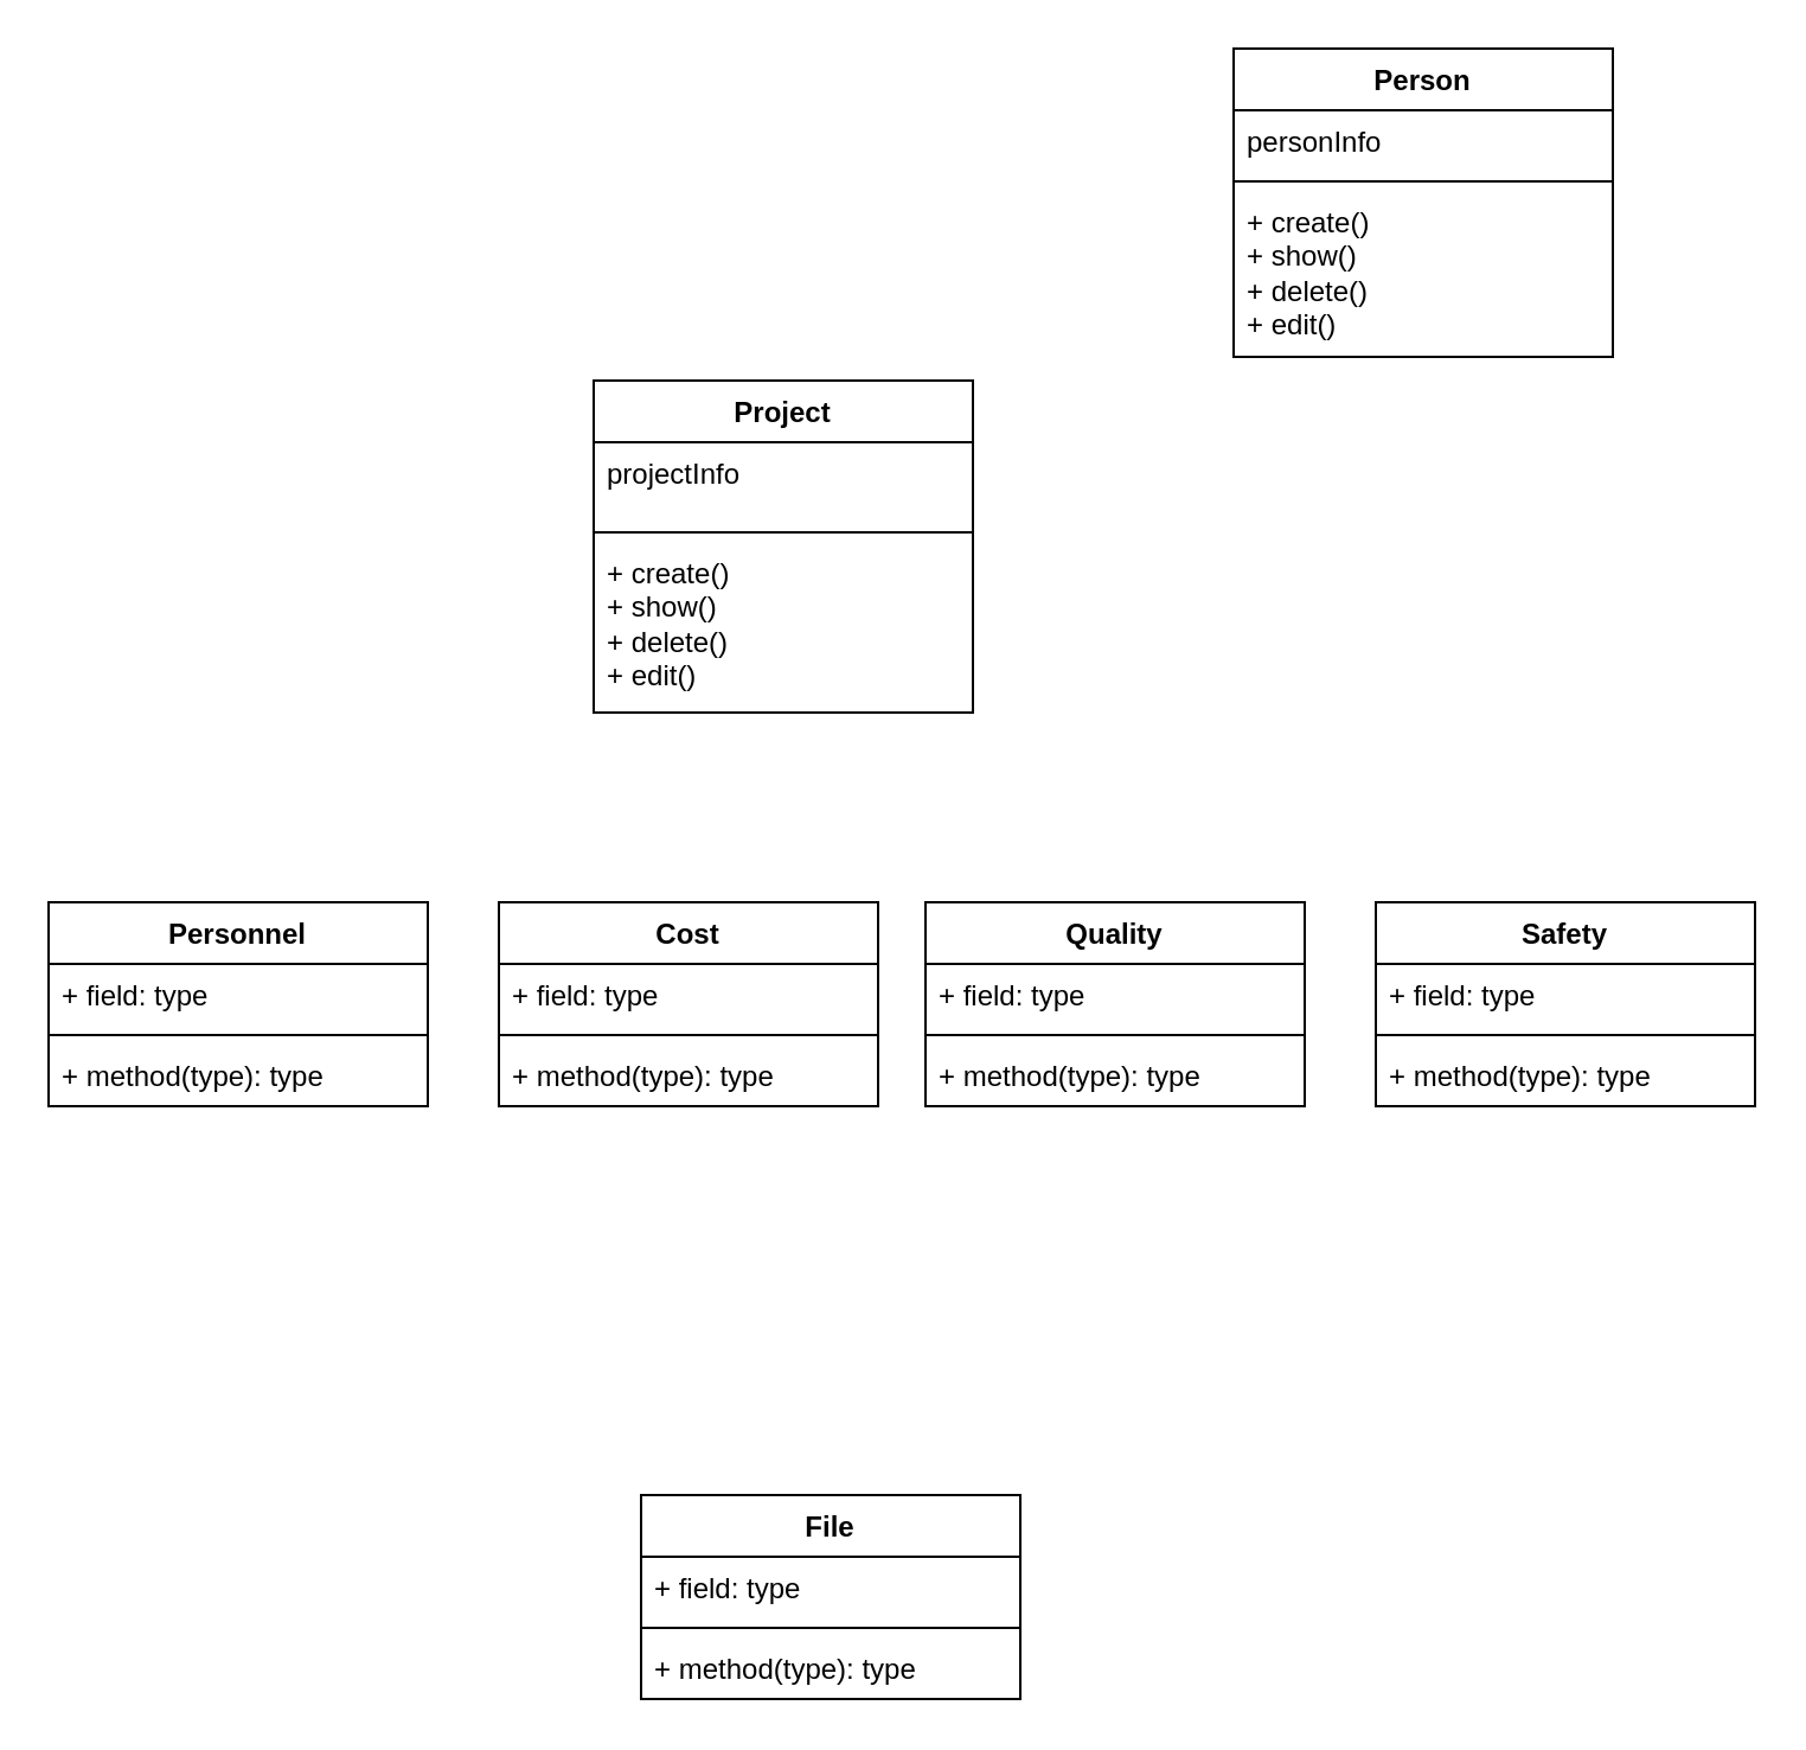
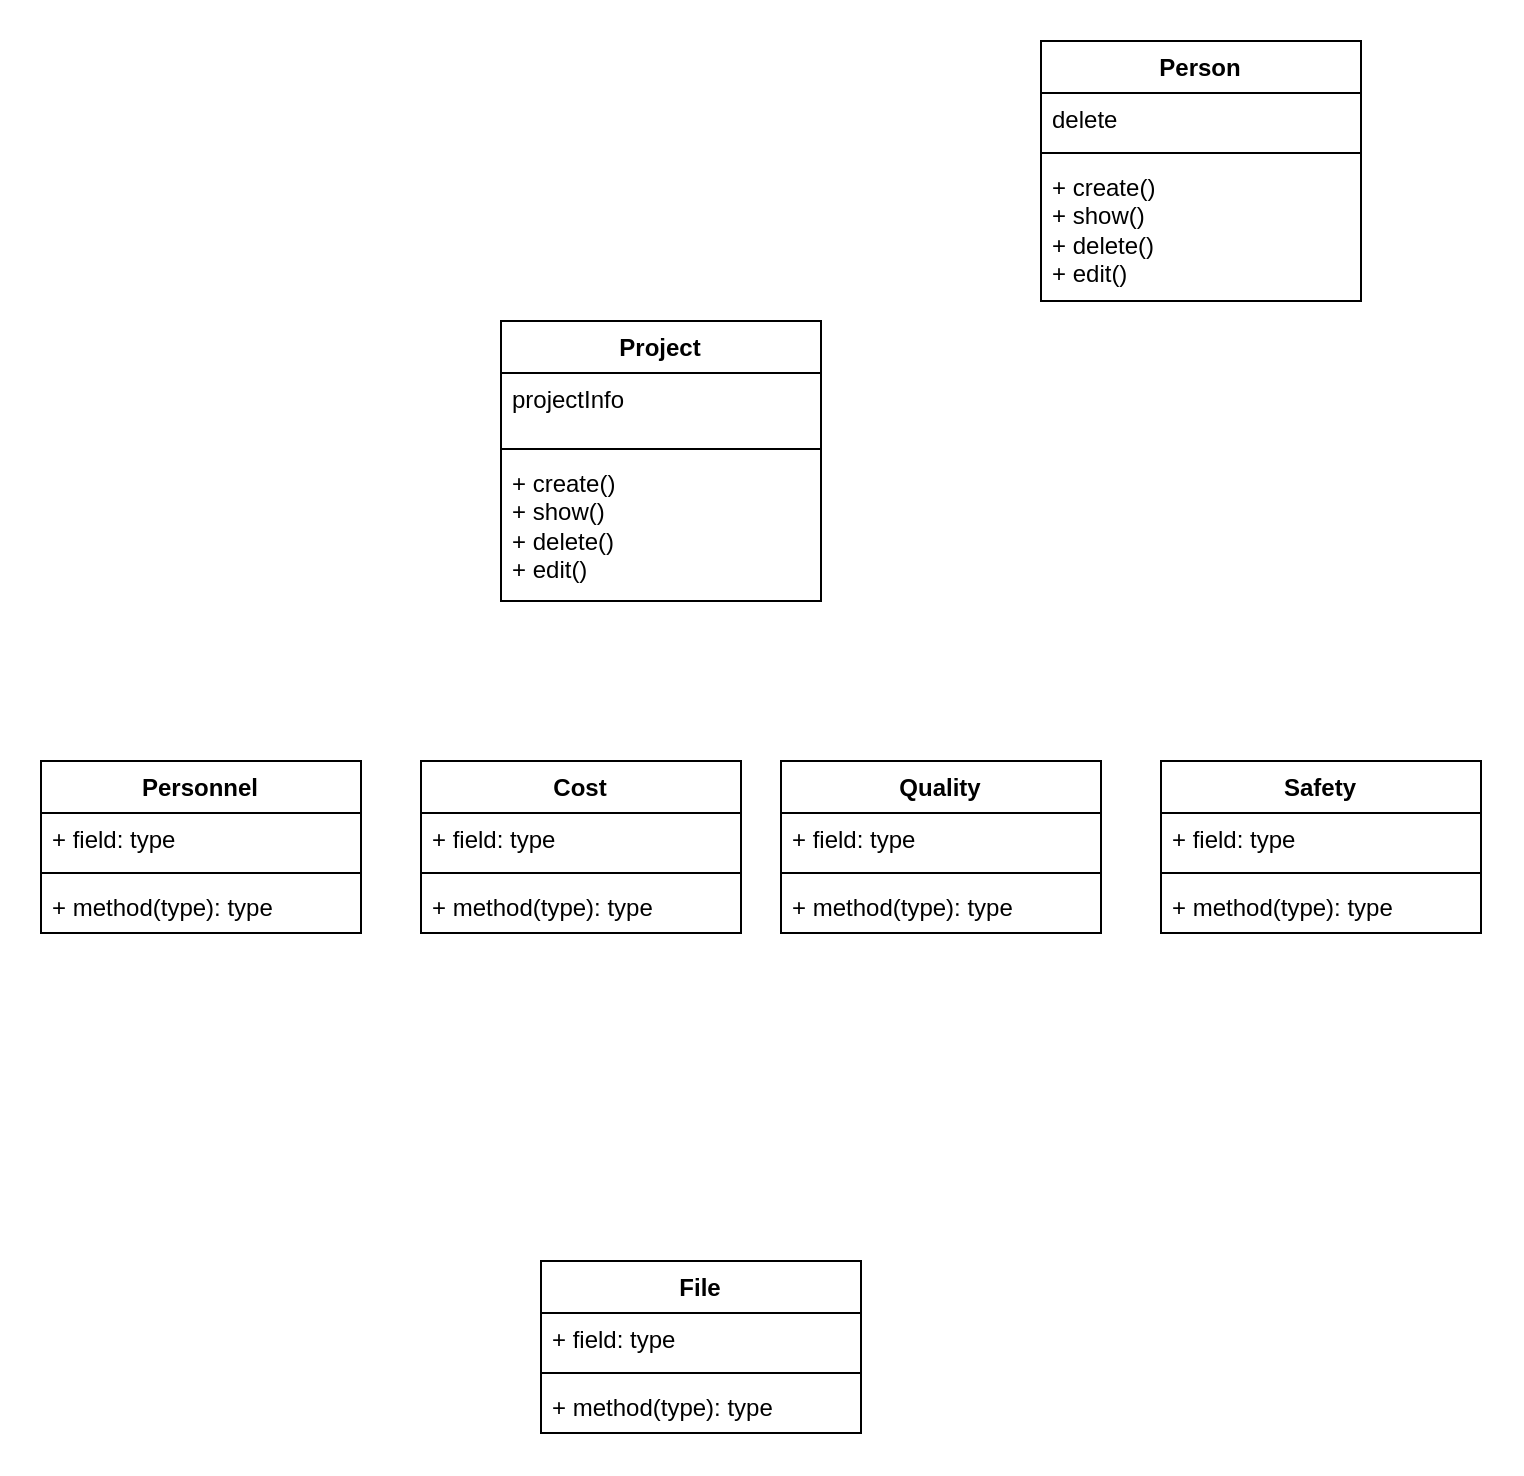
- <mxCell id="7" value="personInfo" style="text;strokeColor=none;fillColor=none;align=left;verticalAlign=top;spacingLeft=4;spacingRight=4;overflow=hidden;rotatable=0;points=[[0,0.5],[1,0.5]];portConstraint=eastwest;whiteSpace=wrap;html=1;" vertex="1" parent="6"><mxGeometry y="26" width="160" height="26" as="geometry" /></mxCell>
+ <mxCell id="7" value="delete" style="text;strokeColor=none;fillColor=none;align=left;verticalAlign=top;spacingLeft=4;spacingRight=4;overflow=hidden;rotatable=0;points=[[0,0.5],[1,0.5]];portConstraint=eastwest;whiteSpace=wrap;html=1;" vertex="1" parent="6"><mxGeometry y="26" width="160" height="26" as="geometry" /></mxCell>
